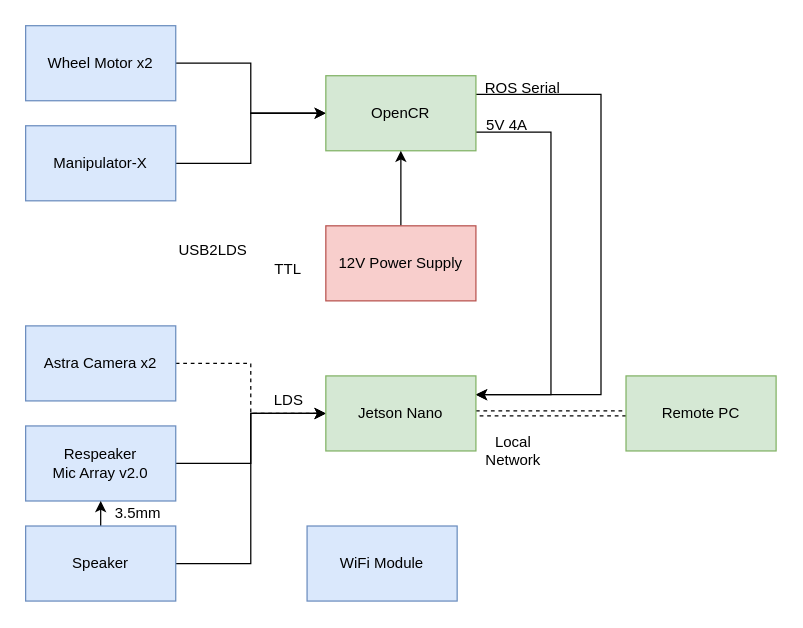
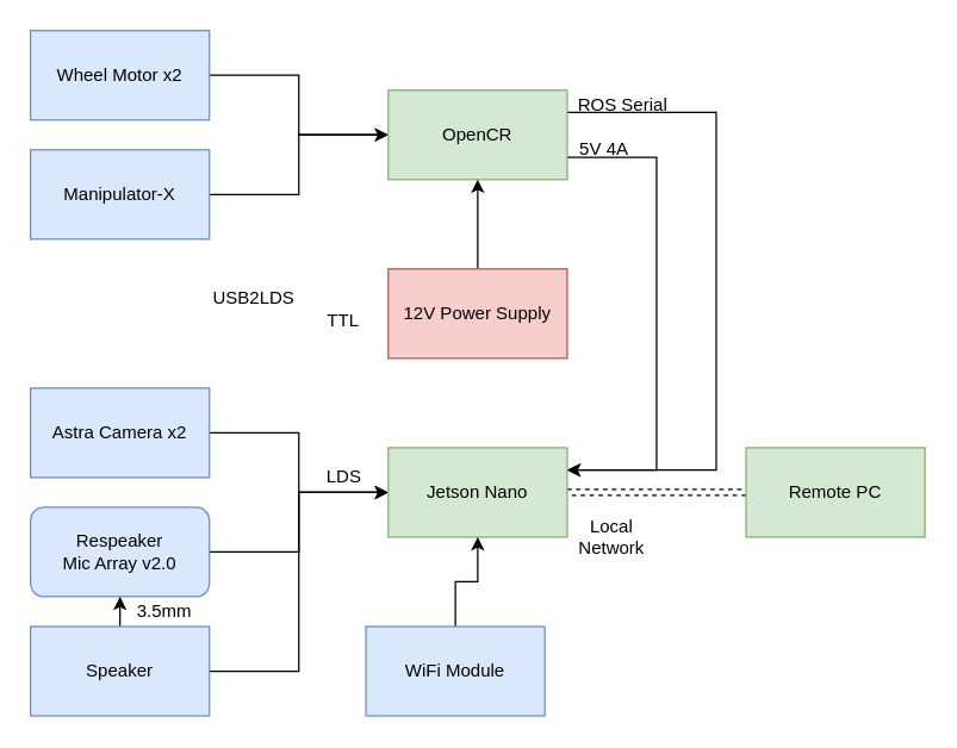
- <mxCell id="6" style="edgeStyle=orthogonalEdgeStyle;rounded=0;orthogonalLoop=1;jettySize=auto;html=1;exitX=1;exitY=0.5;exitDx=0;exitDy=0;entryX=0;entryY=0.5;entryDx=0;entryDy=0;dashed=1;" parent="1" source="7" target="17" edge="1"><mxGeometry relative="1" as="geometry" /></mxCell>
+ <mxCell id="6" style="edgeStyle=orthogonalEdgeStyle;rounded=0;orthogonalLoop=1;jettySize=auto;html=1;exitX=1;exitY=0.5;exitDx=0;exitDy=0;entryX=0;entryY=0.5;entryDx=0;entryDy=0;" parent="1" source="7" target="17" edge="1"><mxGeometry relative="1" as="geometry" /></mxCell>
- <mxCell id="9" value="Respeaker&lt;br&gt;Mic Array v2.0" style="rounded=0;whiteSpace=wrap;html=1;align=center;fillColor=#dae8fc;strokeColor=#6c8ebf;" parent="1" vertex="1"><mxGeometry x="20" y="340" width="120" height="60" as="geometry" /></mxCell>
+ <mxCell id="9" value="Respeaker&lt;br&gt;Mic Array v2.0" style="whiteSpace=wrap;html=1;align=center;fillColor=#dae8fc;strokeColor=#6c8ebf;rounded=1;" parent="1" vertex="1"><mxGeometry x="20" y="340" width="120" height="60" as="geometry" /></mxCell>
+ <mxCell id="18" style="edgeStyle=orthogonalEdgeStyle;rounded=0;orthogonalLoop=1;jettySize=auto;html=1;exitX=0.5;exitY=0;exitDx=0;exitDy=0;entryX=0.5;entryY=1;entryDx=0;entryDy=0;" parent="1" source="19" target="17" edge="1"><mxGeometry relative="1" as="geometry" /></mxCell>
